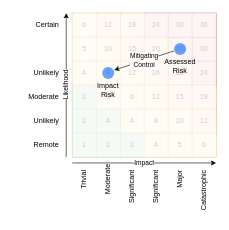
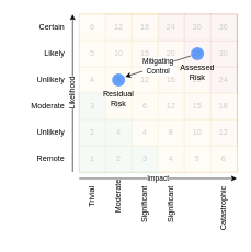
+ <mxCell id="50" value="Likely" style="rounded=0;whiteSpace=wrap;html=1;horizontal=1;fillColor=none;strokeColor=none;align=right;" vertex="1" parent="1"><mxGeometry x="20" y="60" width="80" height="40" as="geometry" /></mxCell>
- <mxCell id="56" value="Impact Risk" style="text;html=1;strokeColor=none;fillColor=none;align=center;verticalAlign=middle;whiteSpace=wrap;rounded=0;fontSize=12;opacity=60;" vertex="1" parent="1"><mxGeometry x="160" y="140" width="40" height="20" as="geometry" /></mxCell>
+ <mxCell id="56" value="Residual Risk" style="text;html=1;strokeColor=none;fillColor=none;align=center;verticalAlign=middle;whiteSpace=wrap;rounded=0;fontSize=12;opacity=60;" vertex="1" parent="1"><mxGeometry x="160" y="140" width="40" height="20" as="geometry" /></mxCell>
- <mxCell id="44" value="Major" style="rounded=0;whiteSpace=wrap;html=1;horizontal=0;fillColor=none;strokeColor=none;align=right;" vertex="1" parent="1"><mxGeometry x="280" y="281" width="40" height="80" as="geometry" /></mxCell>
